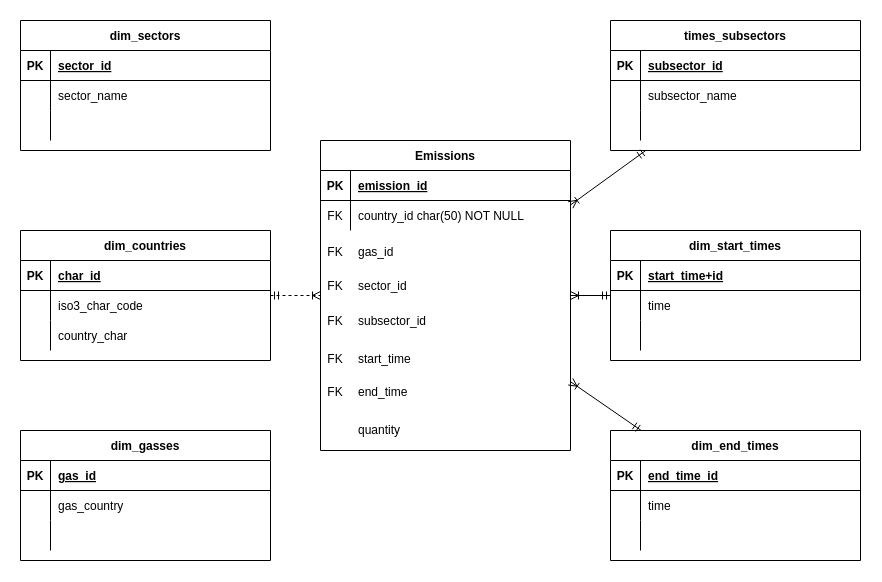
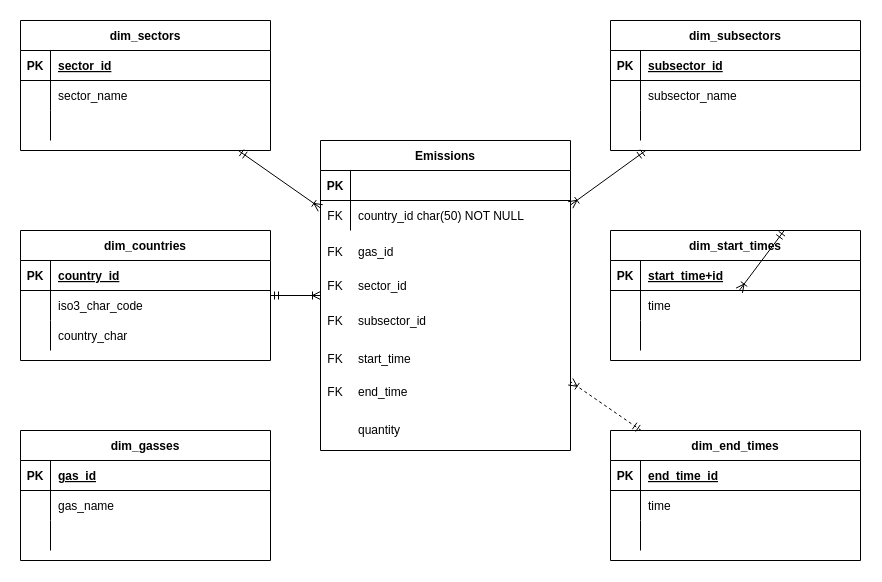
- <mxCell id="22" value="times_subsectors" style="shape=table;startSize=30;container=1;collapsible=1;childLayout=tableLayout;fixedRows=1;rowLines=0;fontStyle=1;align=center;resizeLast=1;" vertex="1" parent="1"><mxGeometry x="610" y="20" width="250" height="130" as="geometry" /></mxCell>
+ <mxCell id="22" value="dim_subsectors" style="shape=table;startSize=30;container=1;collapsible=1;childLayout=tableLayout;fixedRows=1;rowLines=0;fontStyle=1;align=center;resizeLast=1;" vertex="1" parent="1"><mxGeometry x="610" y="20" width="250" height="130" as="geometry" /></mxCell>
+ <mxCell id="90" value="" style="fontSize=12;html=1;endArrow=ERoneToMany;startArrow=ERmandOne;rounded=0;" edge="1" parent="1" source="69" target="33"><mxGeometry width="100" height="100" relative="1" as="geometry"><mxPoint x="665" y="170" as="sourcePoint" /><mxPoint x="590" y="224" as="targetPoint" /></mxGeometry></mxCell>
- <mxCell id="36" value="emission_id" style="shape=partialRectangle;overflow=hidden;connectable=0;fillColor=none;top=0;left=0;bottom=0;right=0;align=left;spacingLeft=6;fontStyle=5;" vertex="1" parent="34"><mxGeometry x="30" width="220" height="30" as="geometry"><mxRectangle width="220" height="30" as="alternateBounds" /></mxGeometry></mxCell>
- <mxCell id="5" value="char_id" style="shape=partialRectangle;overflow=hidden;connectable=0;fillColor=none;top=0;left=0;bottom=0;right=0;align=left;spacingLeft=6;fontStyle=5;" vertex="1" parent="3"><mxGeometry x="30" width="220" height="30" as="geometry"><mxRectangle width="220" height="30" as="alternateBounds" /></mxGeometry></mxCell>
+ <mxCell id="5" value="country_id" style="shape=partialRectangle;overflow=hidden;connectable=0;fillColor=none;top=0;left=0;bottom=0;right=0;align=left;spacingLeft=6;fontStyle=5;" vertex="1" parent="3"><mxGeometry x="30" width="220" height="30" as="geometry"><mxRectangle width="220" height="30" as="alternateBounds" /></mxGeometry></mxCell>
- <mxCell id="66" value="" style="fontSize=12;html=1;endArrow=ERoneToMany;startArrow=ERmandOne;rounded=0;dashed=1;" edge="1" parent="1" source="2" target="33"><mxGeometry width="100" height="100" relative="1" as="geometry"><mxPoint x="340" y="280" as="sourcePoint" /><mxPoint x="440" y="180" as="targetPoint" /></mxGeometry></mxCell>
+ <mxCell id="66" value="" style="fontSize=12;html=1;endArrow=ERoneToMany;startArrow=ERmandOne;rounded=0;" edge="1" parent="1" source="2" target="33"><mxGeometry width="100" height="100" relative="1" as="geometry"><mxPoint x="340" y="280" as="sourcePoint" /><mxPoint x="440" y="180" as="targetPoint" /></mxGeometry></mxCell>
- <mxCell id="89" value="" style="fontSize=12;html=1;endArrow=ERoneToMany;startArrow=ERmandOne;rounded=0;" edge="1" parent="1" source="79" target="33"><mxGeometry width="100" height="100" relative="1" as="geometry"><mxPoint x="655" y="160" as="sourcePoint" /><mxPoint x="580" y="214" as="targetPoint" /></mxGeometry></mxCell>
+ <mxCell id="89" value="" style="fontSize=12;html=1;endArrow=ERoneToMany;startArrow=ERmandOne;rounded=0;" edge="1" parent="1" source="79" target="82"><mxGeometry width="100" height="100" relative="1" as="geometry"><mxPoint x="655" y="160" as="sourcePoint" /><mxPoint x="580" y="214" as="targetPoint" /></mxGeometry></mxCell>
- <mxCell id="67" value="" style="fontSize=12;html=1;endArrow=ERoneToMany;startArrow=ERmandOne;rounded=0;" edge="1" parent="1" source="56" target="33"><mxGeometry width="100" height="100" relative="1" as="geometry"><mxPoint x="270" y="150" as="sourcePoint" /><mxPoint x="330" y="184" as="targetPoint" /></mxGeometry></mxCell>
+ <mxCell id="67" value="" style="fontSize=12;html=1;endArrow=ERoneToMany;startArrow=ERmandOne;rounded=0;dashed=1;" edge="1" parent="1" source="56" target="33"><mxGeometry width="100" height="100" relative="1" as="geometry"><mxPoint x="270" y="150" as="sourcePoint" /><mxPoint x="330" y="184" as="targetPoint" /></mxGeometry></mxCell>
- <mxCell id="18" value="gas_country" style="shape=partialRectangle;overflow=hidden;connectable=0;fillColor=none;top=0;left=0;bottom=0;right=0;align=left;spacingLeft=6;" vertex="1" parent="16"><mxGeometry x="30" width="220" height="30" as="geometry"><mxRectangle width="220" height="30" as="alternateBounds" /></mxGeometry></mxCell>
+ <mxCell id="18" value="gas_name" style="shape=partialRectangle;overflow=hidden;connectable=0;fillColor=none;top=0;left=0;bottom=0;right=0;align=left;spacingLeft=6;" vertex="1" parent="16"><mxGeometry x="30" width="220" height="30" as="geometry"><mxRectangle width="220" height="30" as="alternateBounds" /></mxGeometry></mxCell>
